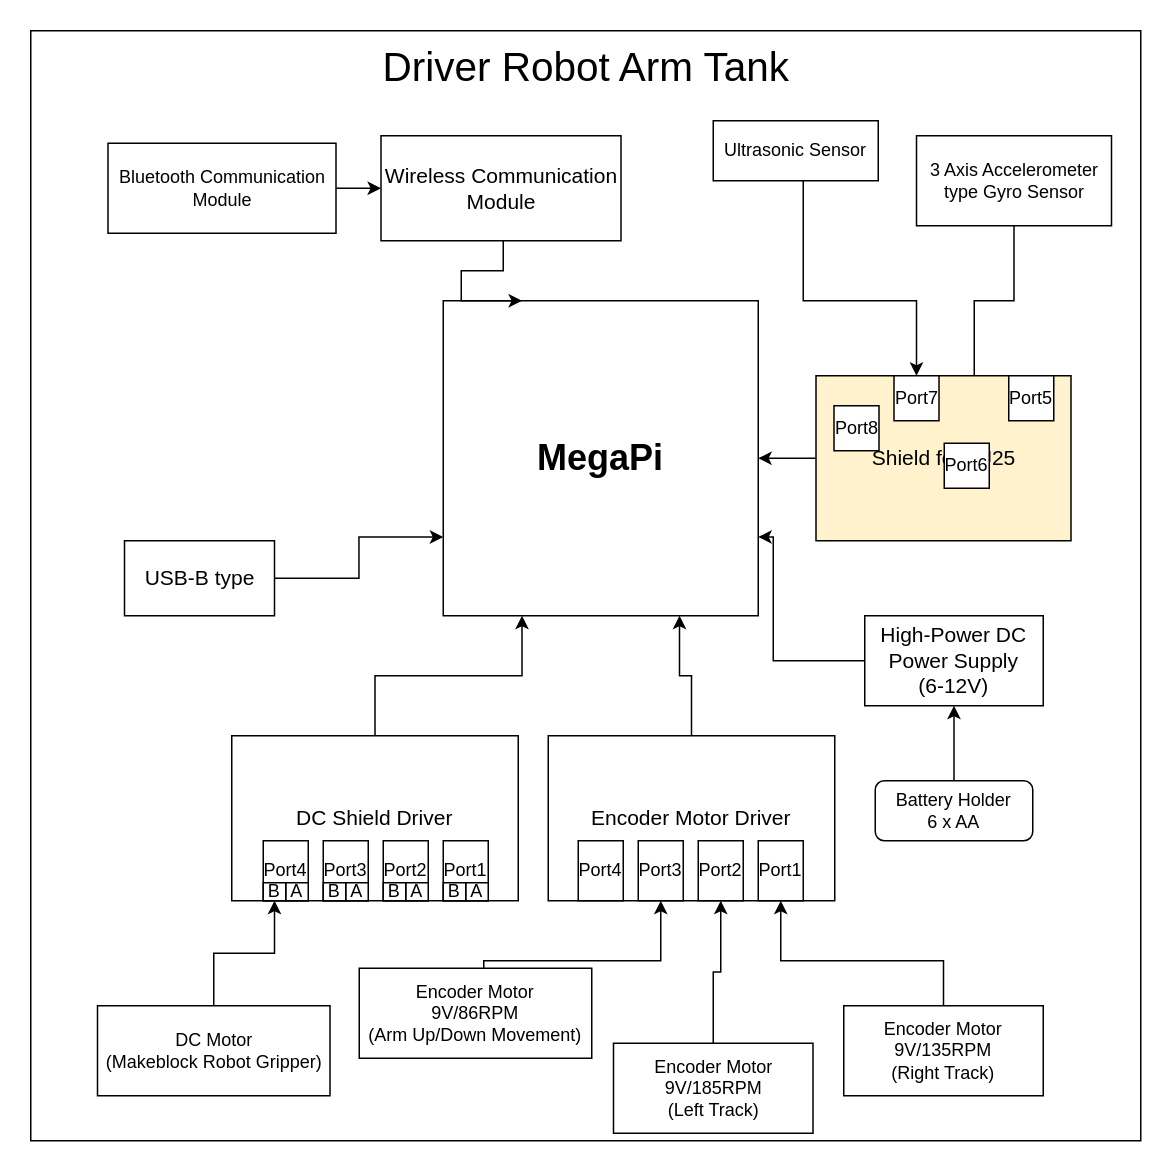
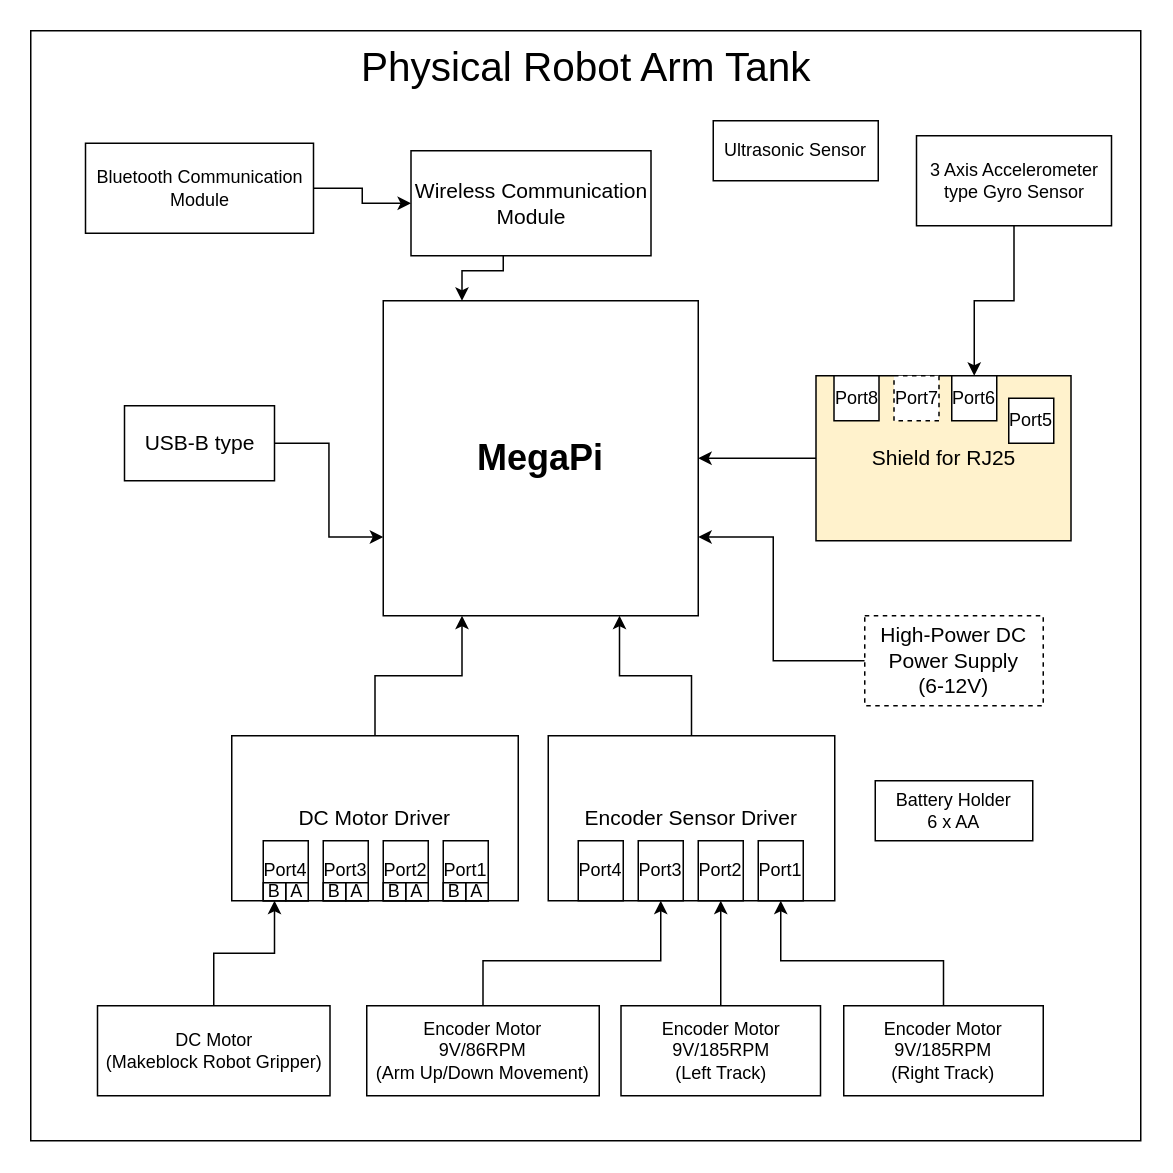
- <mxCell id="6" value="Driver Robot Arm Tank" style="text;html=1;strokeColor=none;fillColor=none;align=center;verticalAlign=middle;whiteSpace=wrap;rounded=0;fontSize=27;" vertex="1" parent="1"><mxGeometry x="216.5" y="20" width="347" height="50" as="geometry" /></mxCell>
+ <mxCell id="6" value="Physical Robot Arm Tank" style="text;html=1;strokeColor=none;fillColor=none;align=center;verticalAlign=middle;whiteSpace=wrap;rounded=0;fontSize=27;" vertex="1" parent="1"><mxGeometry x="216.5" y="20" width="347" height="50" as="geometry" /></mxCell>
- <mxCell id="52" value="Bluetooth Communication Module" style="whiteSpace=wrap;html=1;align=center;fontSize=12;" vertex="1" parent="1"><mxGeometry x="71.5" y="95" width="152" height="60" as="geometry" /></mxCell>
+ <mxCell id="52" value="Bluetooth Communication Module" style="whiteSpace=wrap;html=1;align=center;fontSize=12;" vertex="1" parent="1"><mxGeometry x="56.5" y="95" width="152" height="60" as="geometry" /></mxCell>
- <mxCell id="50" value="Wireless Communication Module" style="whiteSpace=wrap;html=1;align=center;fontSize=14;" vertex="1" parent="1"><mxGeometry x="253.5" y="90" width="160" height="70" as="geometry" /></mxCell>
+ <mxCell id="50" value="Wireless Communication Module" style="whiteSpace=wrap;html=1;align=center;fontSize=14;" vertex="1" parent="1"><mxGeometry x="273.5" y="100" width="160" height="70" as="geometry" /></mxCell>
- <mxCell id="7" style="edgeStyle=orthogonalEdgeStyle;rounded=0;orthogonalLoop=1;jettySize=auto;html=1;entryX=0.5;entryY=0;entryDx=0;entryDy=0;fontSize=27;" edge="1" parent="1" source="8" target="45"><mxGeometry relative="1" as="geometry"><Array as="points"><mxPoint x="535" y="200" /><mxPoint x="611" y="200" /></Array></mxGeometry></mxCell>
- <mxCell id="45" value="Port7" style="whiteSpace=wrap;html=1;align=center;fontSize=12;" vertex="1" parent="1"><mxGeometry x="595.5" y="250" width="30" height="30" as="geometry" /></mxCell>
+ <mxCell id="45" value="Port7" style="whiteSpace=wrap;html=1;align=center;fontSize=12;dashed=1;" vertex="1" parent="1"><mxGeometry x="595.5" y="250" width="30" height="30" as="geometry" /></mxCell>
- <mxCell id="43" value="Port5" style="whiteSpace=wrap;html=1;align=center;fontSize=12;" vertex="1" parent="1"><mxGeometry x="672" y="250" width="30" height="30" as="geometry" /></mxCell>
+ <mxCell id="43" value="Port5" style="whiteSpace=wrap;html=1;align=center;fontSize=12;" vertex="1" parent="1"><mxGeometry x="672" y="265" width="30" height="30" as="geometry" /></mxCell>
- <mxCell id="46" value="Port8" style="whiteSpace=wrap;html=1;align=center;fontSize=12;" vertex="1" parent="1"><mxGeometry x="555.5" y="270" width="30" height="30" as="geometry" /></mxCell>
+ <mxCell id="46" value="Port8" style="whiteSpace=wrap;html=1;align=center;fontSize=12;" vertex="1" parent="1"><mxGeometry x="555.5" y="250" width="30" height="30" as="geometry" /></mxCell>
- <mxCell id="3" value="&lt;font style=&quot;font-size: 24px&quot;&gt;MegaPi&lt;/font&gt;" style="whiteSpace=wrap;html=1;align=center;fontStyle=1;fontSize=14;" vertex="1" parent="1"><mxGeometry x="295" y="200" width="210" height="210" as="geometry" /></mxCell>
+ <mxCell id="3" value="&lt;font style=&quot;font-size: 24px&quot;&gt;MegaPi&lt;/font&gt;" style="whiteSpace=wrap;html=1;align=center;fontStyle=1;fontSize=14;" vertex="1" parent="1"><mxGeometry x="255" y="200" width="210" height="210" as="geometry" /></mxCell>
- <mxCell id="44" value="Port6" style="whiteSpace=wrap;html=1;align=center;fontSize=12;" vertex="1" parent="1"><mxGeometry x="629" y="295" width="30" height="30" as="geometry" /></mxCell>
+ <mxCell id="44" value="Port6" style="whiteSpace=wrap;html=1;align=center;fontSize=12;" vertex="1" parent="1"><mxGeometry x="634" y="250" width="30" height="30" as="geometry" /></mxCell>
- <mxCell id="48" value="USB-B type" style="whiteSpace=wrap;html=1;align=center;fontSize=14;" vertex="1" parent="1"><mxGeometry x="82.5" y="360" width="100" height="50" as="geometry" /></mxCell>
+ <mxCell id="48" value="USB-B type" style="whiteSpace=wrap;html=1;align=center;fontSize=14;" vertex="1" parent="1"><mxGeometry x="82.5" y="270" width="100" height="50" as="geometry" /></mxCell>
- <mxCell id="40" value="High-Power DC&lt;br&gt;Power Supply &lt;br&gt;(6-12V)" style="whiteSpace=wrap;html=1;align=center;fontSize=14;" vertex="1" parent="1"><mxGeometry x="576" y="410" width="119" height="60" as="geometry" /></mxCell>
+ <mxCell id="40" value="High-Power DC&lt;br&gt;Power Supply &lt;br&gt;(6-12V)" style="whiteSpace=wrap;html=1;align=center;fontSize=14;dashed=1;" vertex="1" parent="1"><mxGeometry x="576" y="410" width="119" height="60" as="geometry" /></mxCell>
- <mxCell id="17" style="edgeStyle=orthogonalEdgeStyle;rounded=0;orthogonalLoop=1;jettySize=auto;html=1;entryX=0.5;entryY=1;entryDx=0;entryDy=0;fontSize=14;" edge="1" parent="1" source="18" target="40"><mxGeometry relative="1" as="geometry" /></mxCell>
- <mxCell id="18" value="Battery Holder &lt;br style=&quot;font-size: 12px;&quot;&gt;6 x AA" style="whiteSpace=wrap;html=1;align=center;fontSize=12;rounded=1;" vertex="1" parent="1"><mxGeometry x="583" y="520" width="105" height="40" as="geometry" /></mxCell>
+ <mxCell id="18" value="Battery Holder &lt;br style=&quot;font-size: 12px;&quot;&gt;6 x AA" style="whiteSpace=wrap;html=1;align=center;fontSize=12;" vertex="1" parent="1"><mxGeometry x="583" y="520" width="105" height="40" as="geometry" /></mxCell>
- <mxCell id="24" value="DC Shield Driver" style="whiteSpace=wrap;html=1;align=center;fontSize=14;" vertex="1" parent="1"><mxGeometry x="154" y="490" width="191" height="110" as="geometry" /></mxCell>
+ <mxCell id="24" value="DC Motor Driver" style="whiteSpace=wrap;html=1;align=center;fontSize=14;" vertex="1" parent="1"><mxGeometry x="154" y="490" width="191" height="110" as="geometry" /></mxCell>
- <mxCell id="16" value="Encoder Motor Driver" style="whiteSpace=wrap;html=1;align=center;fontSize=14;" vertex="1" parent="1"><mxGeometry x="365" y="490" width="191" height="110" as="geometry" /></mxCell>
+ <mxCell id="16" value="Encoder Sensor Driver" style="whiteSpace=wrap;html=1;align=center;fontSize=14;" vertex="1" parent="1"><mxGeometry x="365" y="490" width="191" height="110" as="geometry" /></mxCell>
- <mxCell id="14" value="Encoder Motor &lt;br&gt;9V/86RPM&lt;br&gt;(Arm Up/Down Movement)" style="whiteSpace=wrap;html=1;align=center;fontSize=12;" vertex="1" parent="1"><mxGeometry x="239" y="645" width="155" height="60" as="geometry" /></mxCell>
+ <mxCell id="14" value="Encoder Motor &lt;br&gt;9V/86RPM&lt;br&gt;(Arm Up/Down Movement)" style="whiteSpace=wrap;html=1;align=center;fontSize=12;" vertex="1" parent="1"><mxGeometry x="244" y="670" width="155" height="60" as="geometry" /></mxCell>
- <mxCell id="12" value="Encoder Motor 9V/135RPM&lt;br&gt;(Right Track)" style="whiteSpace=wrap;html=1;align=center;fontSize=12;" vertex="1" parent="1"><mxGeometry x="562" y="670" width="133" height="60" as="geometry" /></mxCell>
+ <mxCell id="12" value="Encoder Motor 9V/185RPM&lt;br&gt;(Right Track)" style="whiteSpace=wrap;html=1;align=center;fontSize=12;" vertex="1" parent="1"><mxGeometry x="562" y="670" width="133" height="60" as="geometry" /></mxCell>
- <mxCell id="10" value="Encoder Motor 9V/185RPM&lt;br&gt;(Left Track)" style="whiteSpace=wrap;html=1;align=center;fontSize=12;" vertex="1" parent="1"><mxGeometry x="408.5" y="695" width="133" height="60" as="geometry" /></mxCell>
+ <mxCell id="10" value="Encoder Motor 9V/185RPM&lt;br&gt;(Left Track)" style="whiteSpace=wrap;html=1;align=center;fontSize=12;" vertex="1" parent="1"><mxGeometry x="413.5" y="670" width="133" height="60" as="geometry" /></mxCell>
